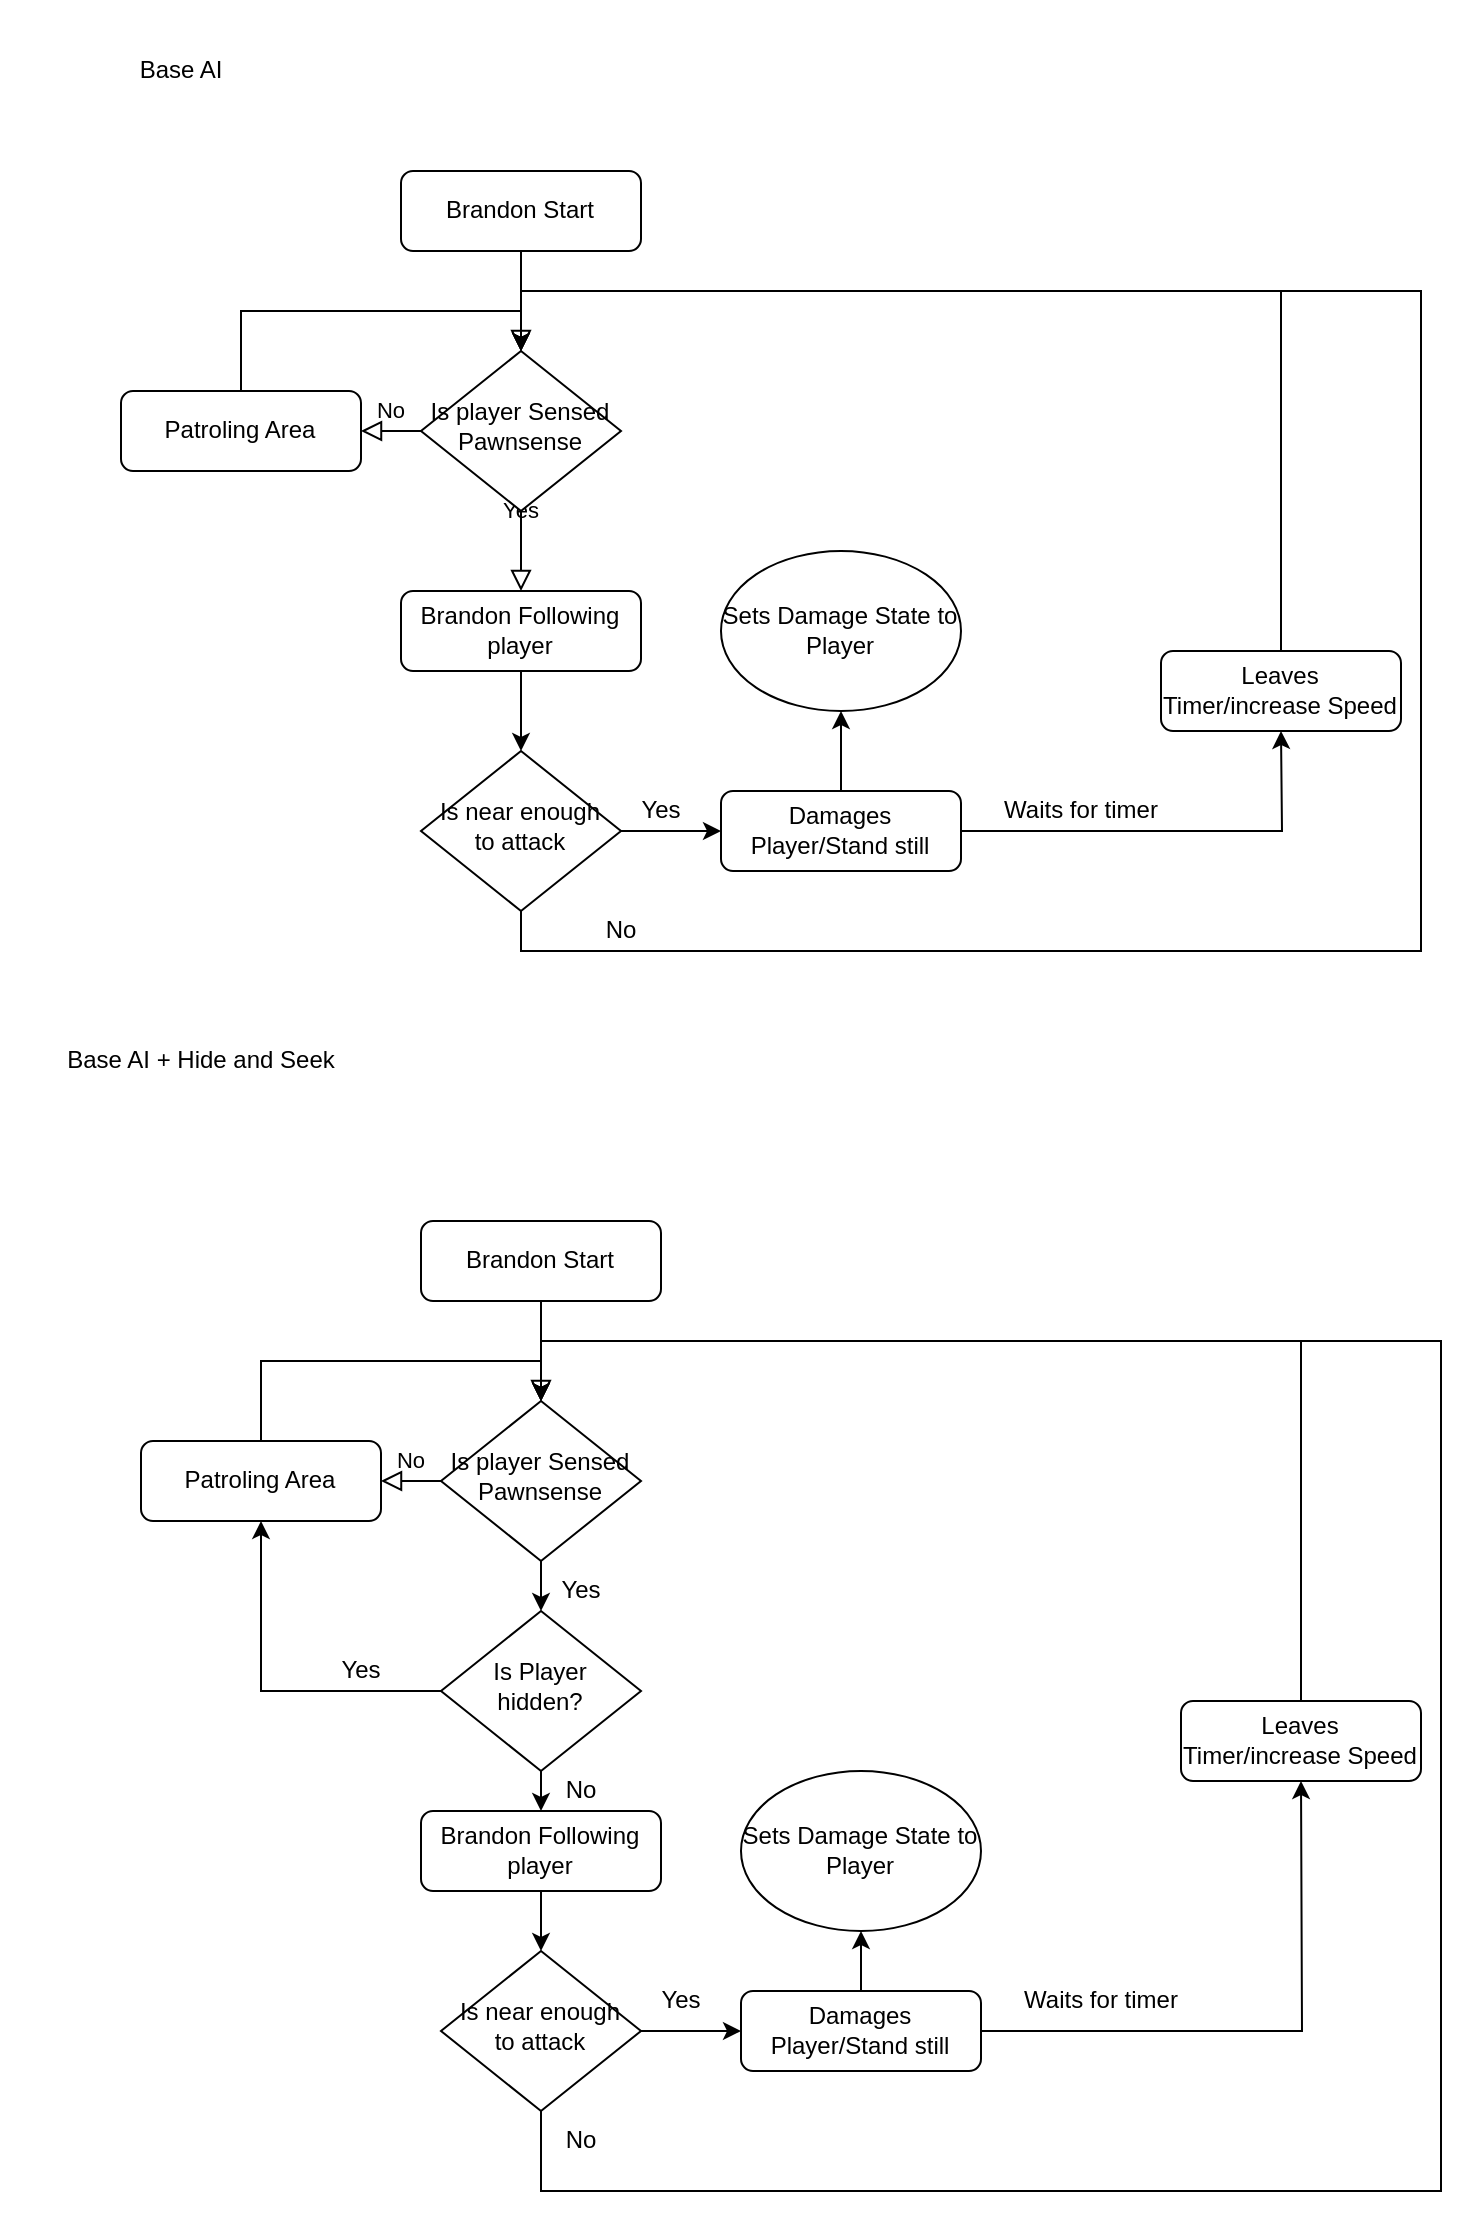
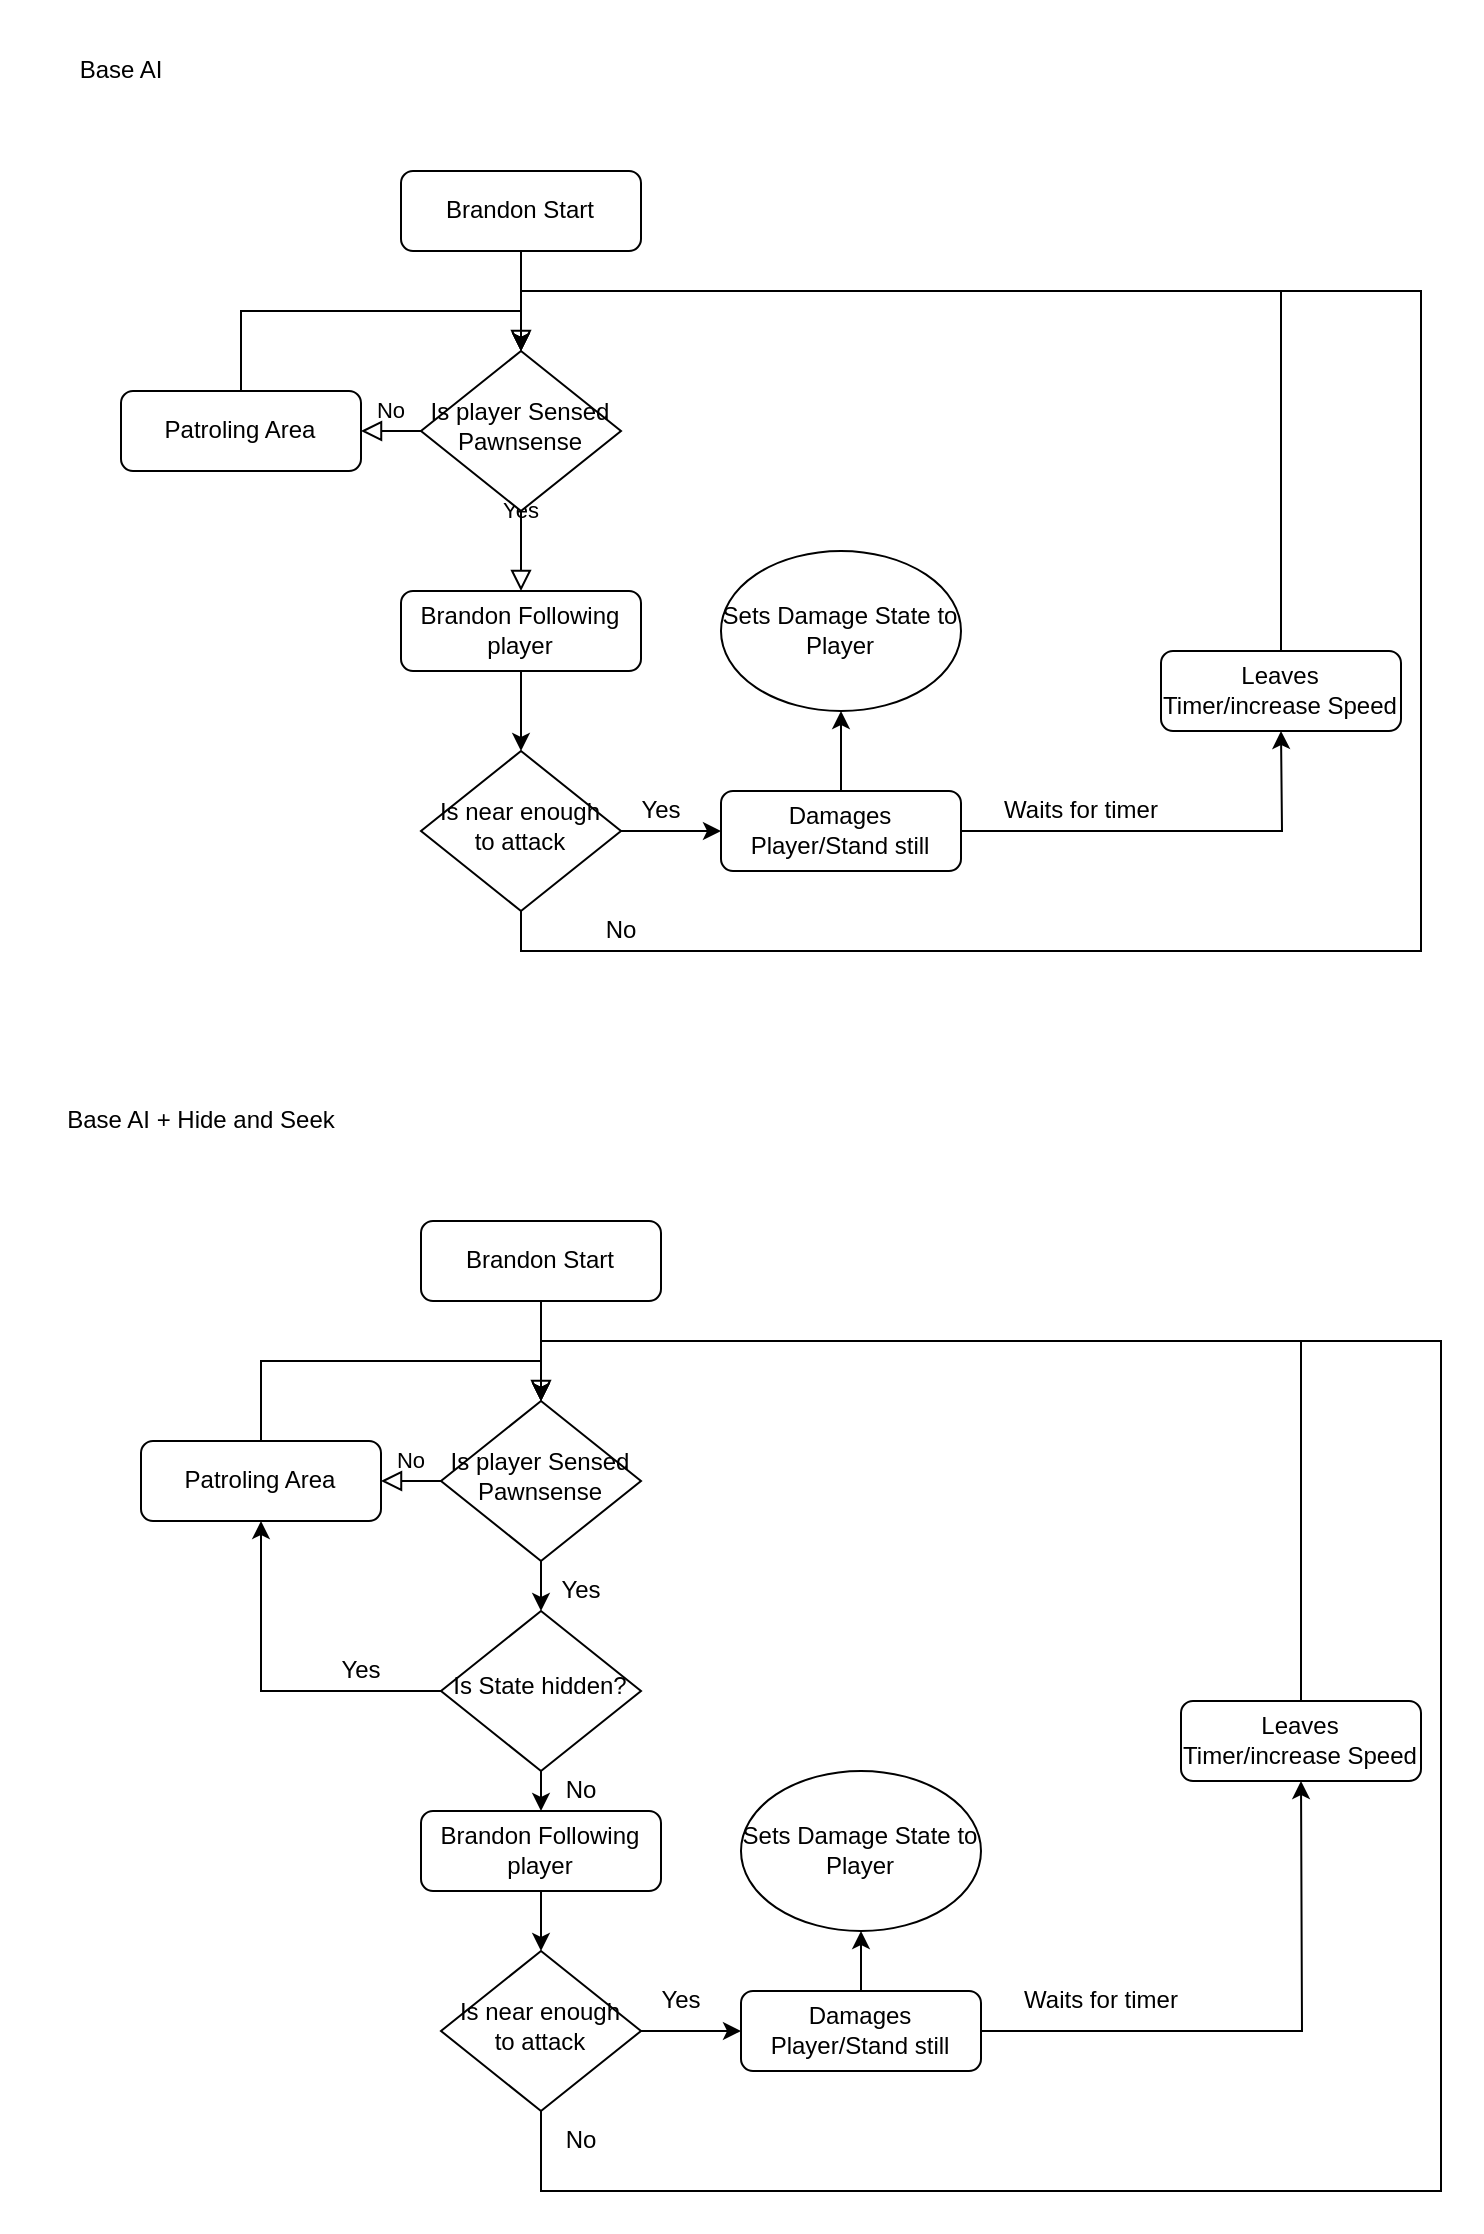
- <mxCell id="23" value="Base AI" style="text;html=1;align=center;verticalAlign=middle;resizable=0;points=[];autosize=1;strokeColor=none;fillColor=none;" vertex="1" parent="1"><mxGeometry x="60" y="20" width="60" height="30" as="geometry" /></mxCell>
+ <mxCell id="23" value="Base AI" style="text;html=1;align=center;verticalAlign=middle;resizable=0;points=[];autosize=1;strokeColor=none;fillColor=none;" vertex="1" parent="1"><mxGeometry x="30" y="20" width="60" height="30" as="geometry" /></mxCell>
- <mxCell id="45" value="Base AI + Hide and Seek" style="text;html=1;align=center;verticalAlign=middle;resizable=0;points=[];autosize=1;strokeColor=none;fillColor=none;" vertex="1" parent="1"><mxGeometry x="20" y="515" width="160" height="30" as="geometry" /></mxCell>
+ <mxCell id="45" value="Base AI + Hide and Seek" style="text;html=1;align=center;verticalAlign=middle;resizable=0;points=[];autosize=1;strokeColor=none;fillColor=none;" vertex="1" parent="1"><mxGeometry x="20" y="545" width="160" height="30" as="geometry" /></mxCell>
- <mxCell id="48" value="Is Player hidden?" style="rhombus;whiteSpace=wrap;html=1;shadow=0;fontFamily=Helvetica;fontSize=12;align=center;strokeWidth=1;spacing=6;spacingTop=-4;" vertex="1" parent="1"><mxGeometry x="220" y="805" width="100" height="80" as="geometry" /></mxCell>
+ <mxCell id="48" value="Is State hidden?" style="rhombus;whiteSpace=wrap;html=1;shadow=0;fontFamily=Helvetica;fontSize=12;align=center;strokeWidth=1;spacing=6;spacingTop=-4;" vertex="1" parent="1"><mxGeometry x="220" y="805" width="100" height="80" as="geometry" /></mxCell>
